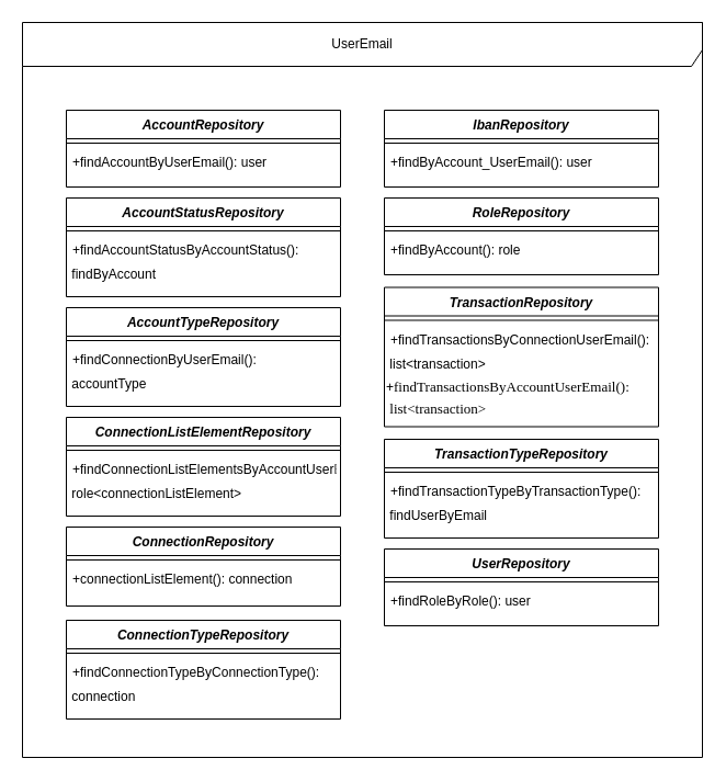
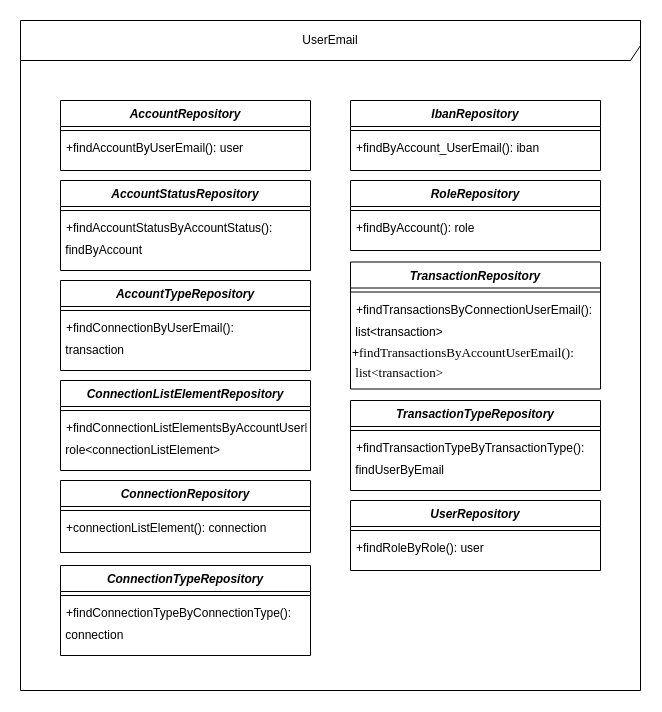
- <mxCell id="12" value="+findByAccount_UserEmail(): user" style="text;align=left;verticalAlign=top;spacingLeft=4;spacingRight=4;overflow=hidden;rotatable=0;points=[[0,0.5],[1,0.5]];portConstraint=eastwest;" vertex="1" parent="10"><mxGeometry y="34" width="250" height="26" as="geometry" /></mxCell>
+ <mxCell id="12" value="+findByAccount_UserEmail(): iban" style="text;align=left;verticalAlign=top;spacingLeft=4;spacingRight=4;overflow=hidden;rotatable=0;points=[[0,0.5],[1,0.5]];portConstraint=eastwest;" vertex="1" parent="10"><mxGeometry y="34" width="250" height="26" as="geometry" /></mxCell>
- <mxCell id="19" value="&lt;span&gt;&amp;nbsp;accountType&lt;/span&gt;" style="text;html=1;align=left;verticalAlign=middle;resizable=0;points=[];autosize=1;" vertex="1" parent="16"><mxGeometry y="60" width="250" height="20" as="geometry" /></mxCell>
+ <mxCell id="19" value="&lt;span&gt;&amp;nbsp;transaction&lt;/span&gt;" style="text;html=1;align=left;verticalAlign=middle;resizable=0;points=[];autosize=1;" vertex="1" parent="16"><mxGeometry y="60" width="250" height="20" as="geometry" /></mxCell>
